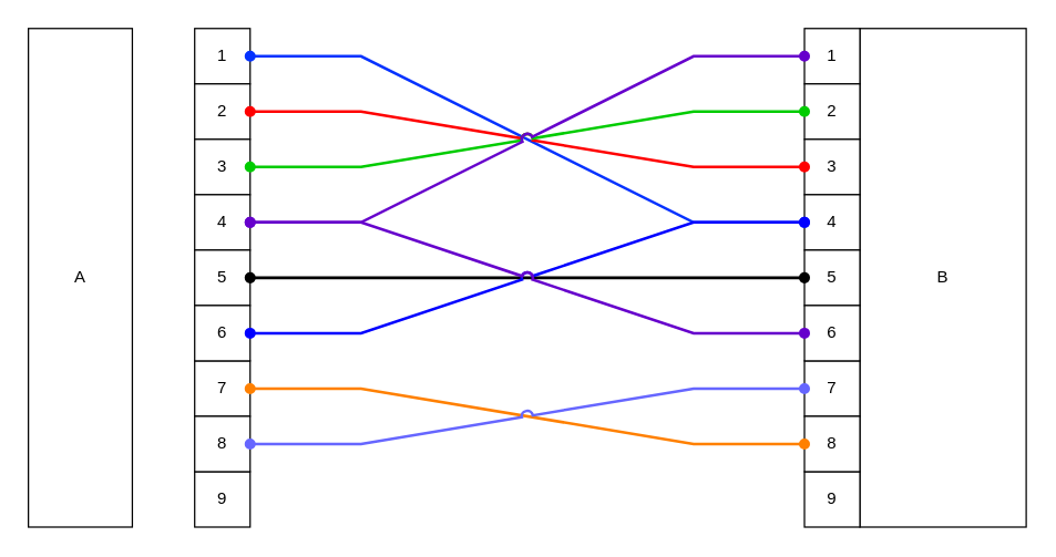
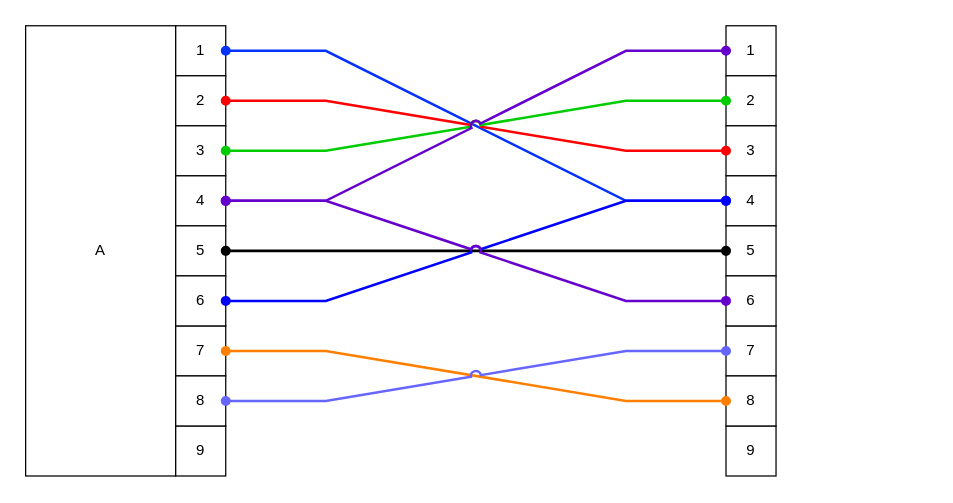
- <mxCell id="2" value="A" style="rounded=0;whiteSpace=wrap;html=1;" vertex="1" parent="1"><mxGeometry x="20" y="20" width="75" height="360" as="geometry" /></mxCell>
+ <mxCell id="2" value="A" style="rounded=0;whiteSpace=wrap;html=1;" vertex="1" parent="1"><mxGeometry x="20" y="20" width="120" height="360" as="geometry" /></mxCell>
- <mxCell id="3" value="B" style="rounded=0;whiteSpace=wrap;html=1;" vertex="1" parent="1"><mxGeometry x="620" y="20" width="120" height="360" as="geometry" /></mxCell>
